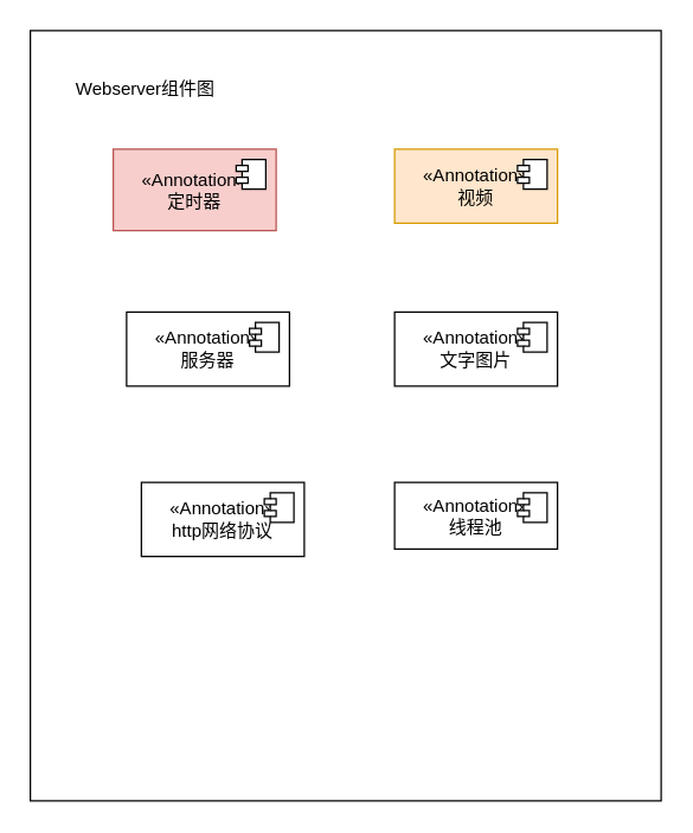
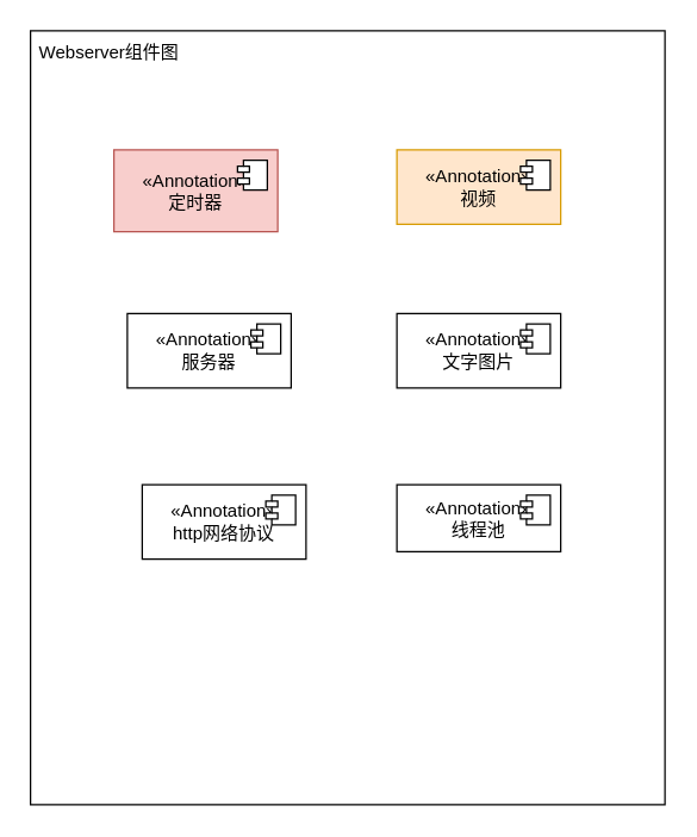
- <mxCell id="7" value="Webserver组件图" style="text;html=1;align=center;verticalAlign=middle;whiteSpace=wrap;rounded=0;" parent="1" vertex="1"><mxGeometry x="45" y="45" width="106" height="30" as="geometry" /></mxCell>
+ <mxCell id="7" value="Webserver组件图" style="text;html=1;align=center;verticalAlign=middle;whiteSpace=wrap;rounded=0;" parent="1" vertex="1"><mxGeometry x="20" y="20" width="106" height="30" as="geometry" /></mxCell>
